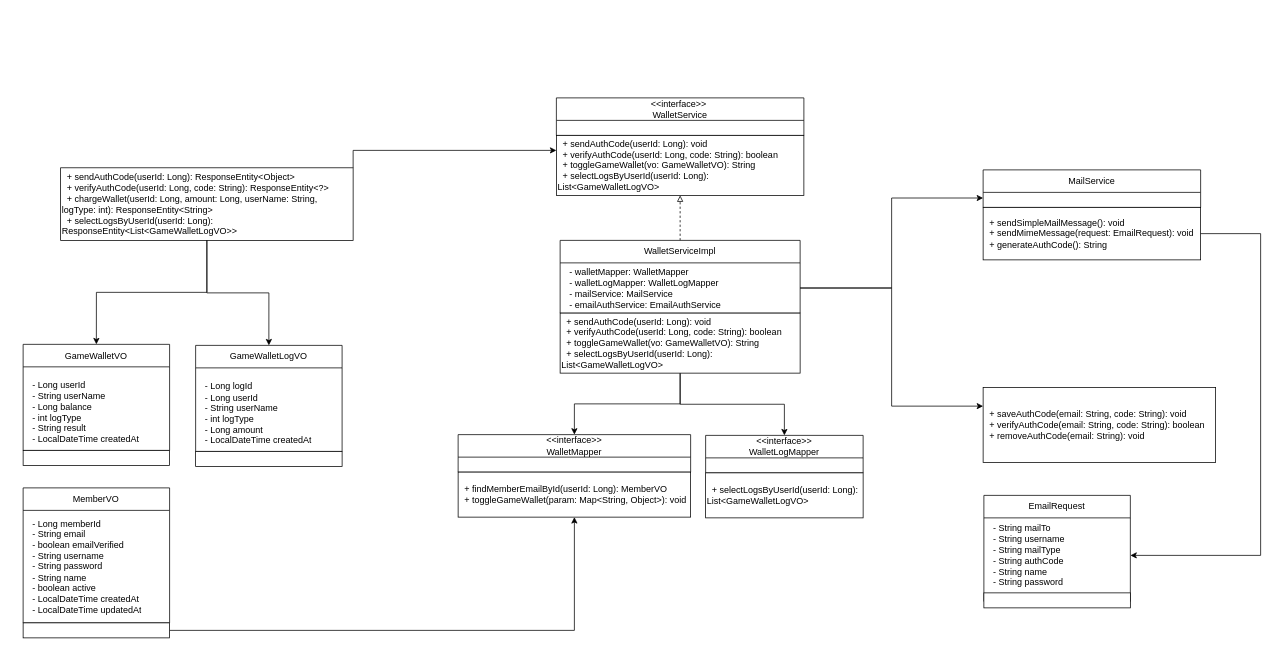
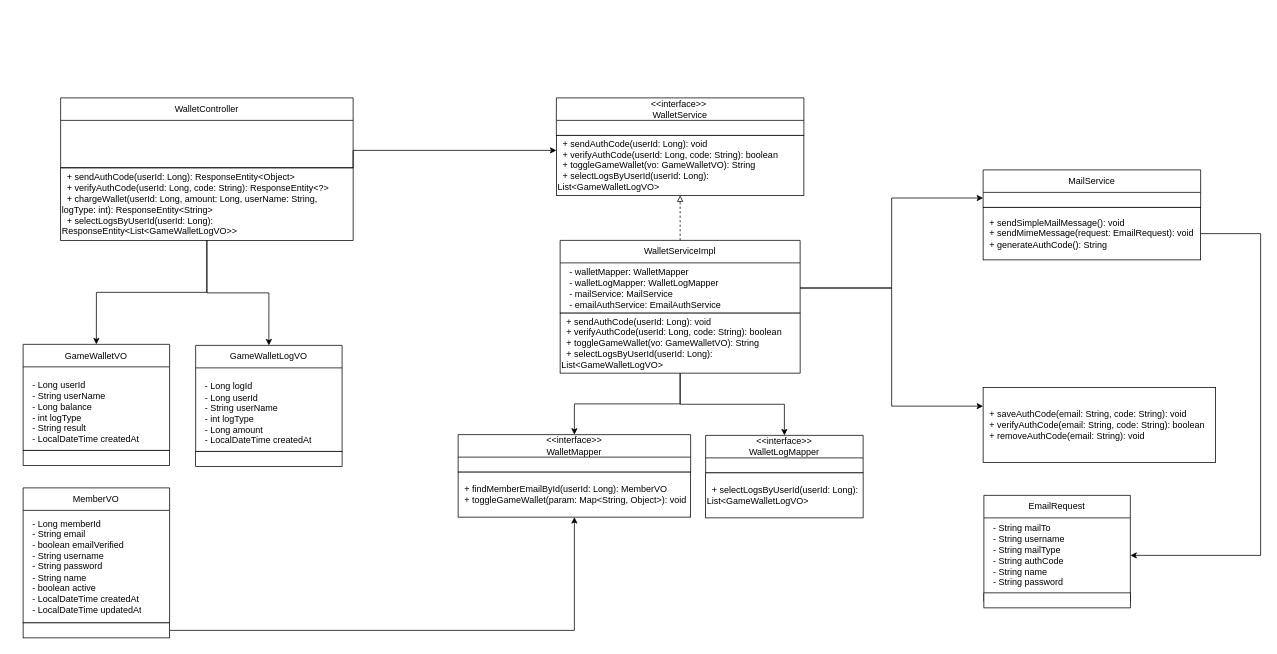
+ <mxCell id="23" value="WalletController" style="swimlane;fontStyle=0;childLayout=stackLayout;horizontal=1;startSize=30;horizontalStack=0;resizeParent=1;resizeParentMax=0;resizeLast=0;collapsible=1;marginBottom=0;whiteSpace=wrap;html=1;container=0;" vertex="1" parent="21"><mxGeometry width="390" height="93.24" as="geometry"><mxRectangle x="100" y="80" width="140" height="30" as="alternateBounds" /></mxGeometry></mxCell>
